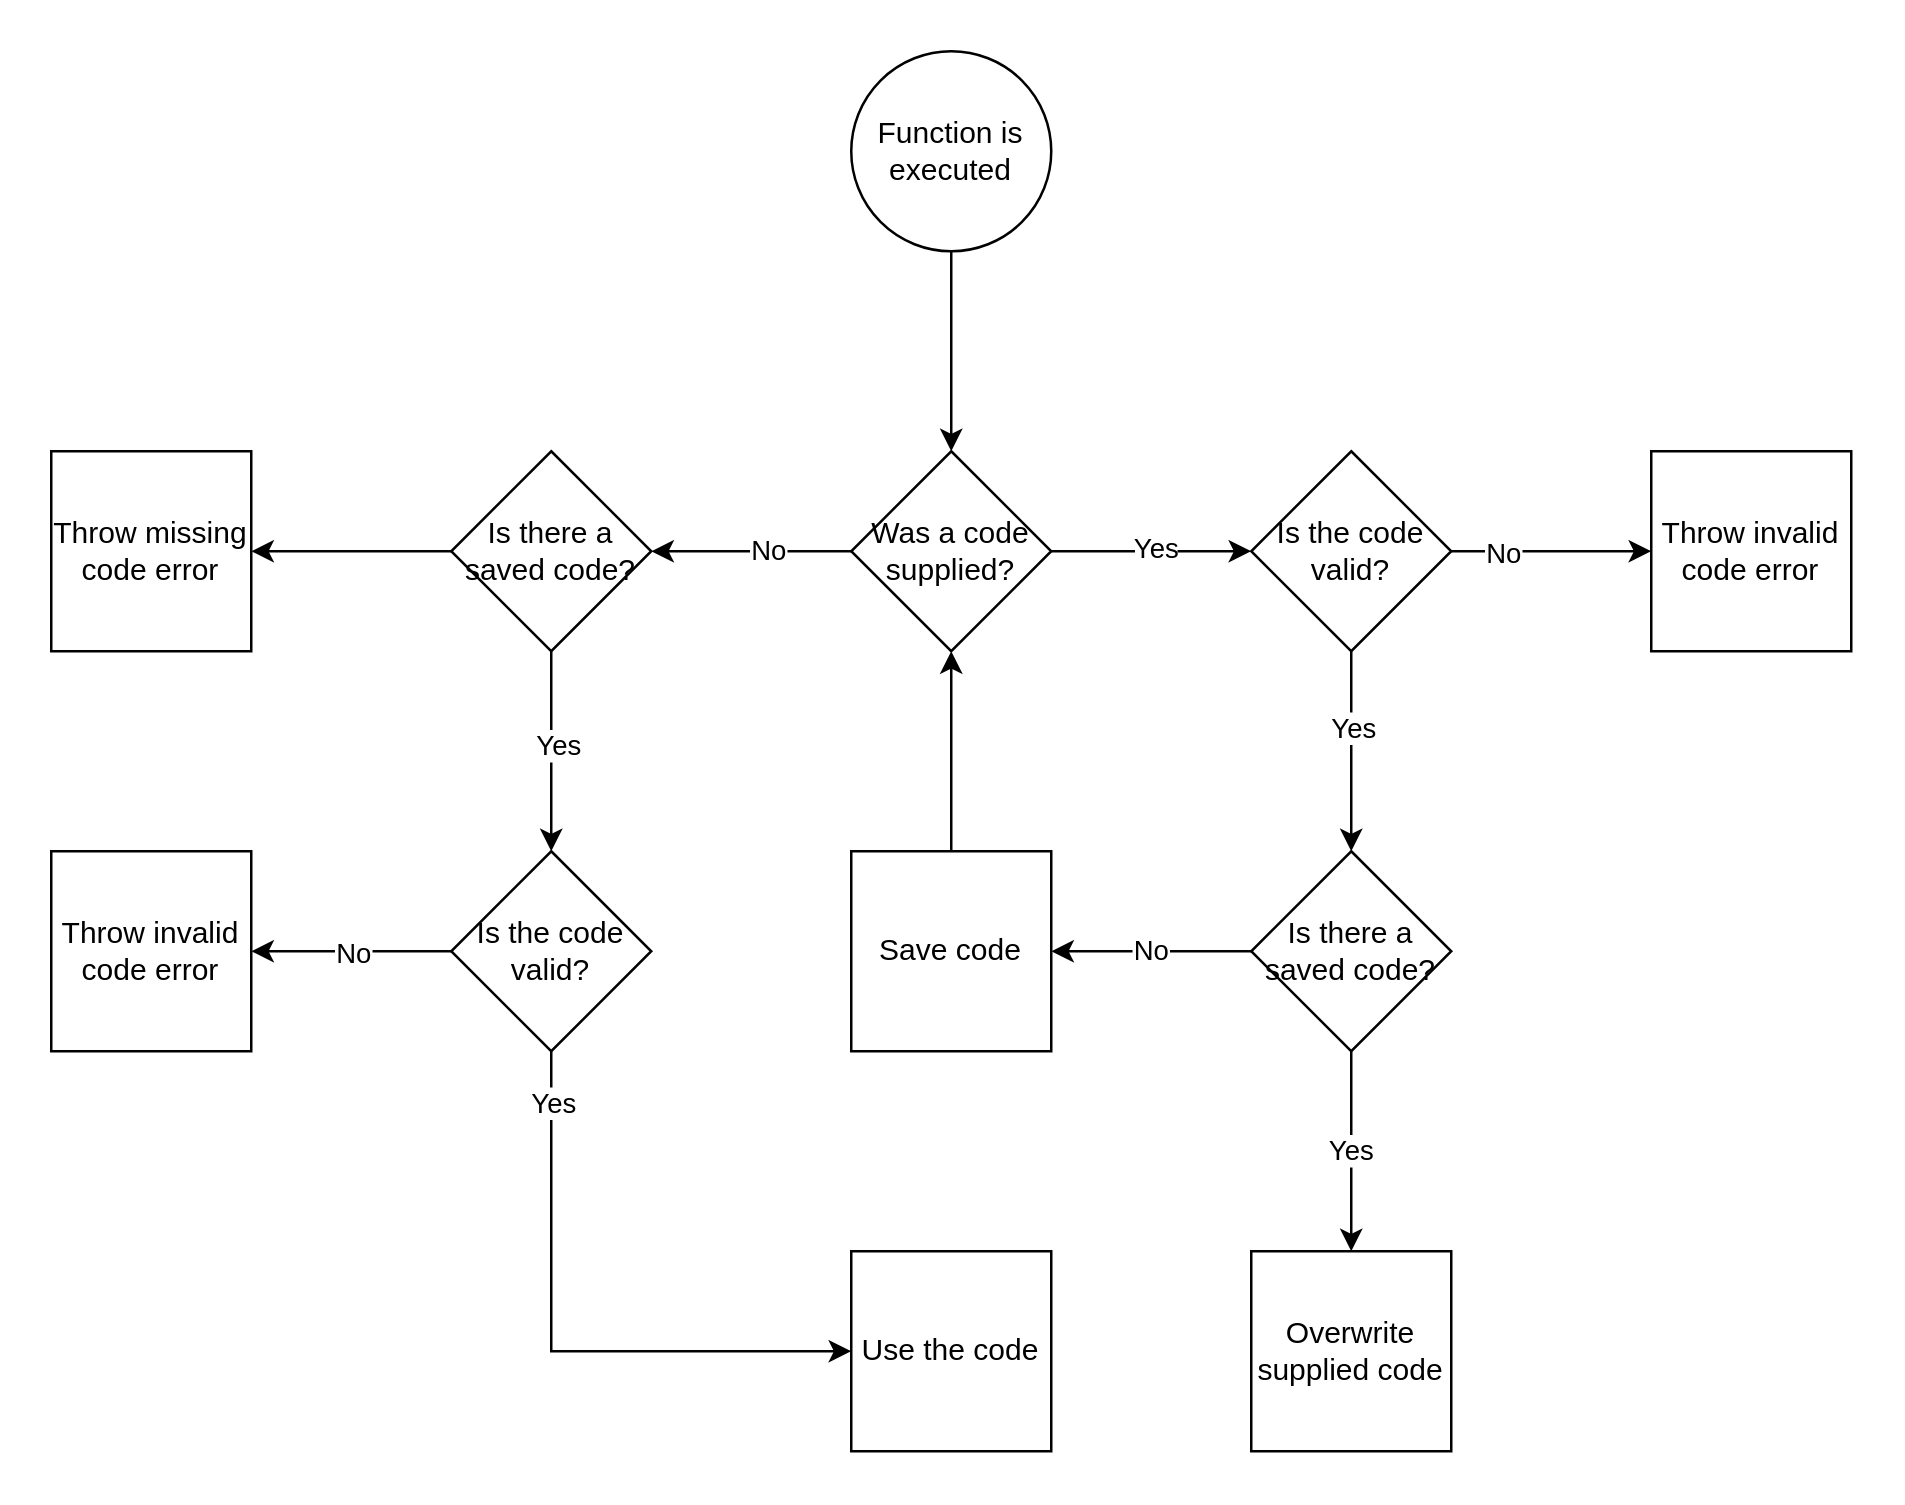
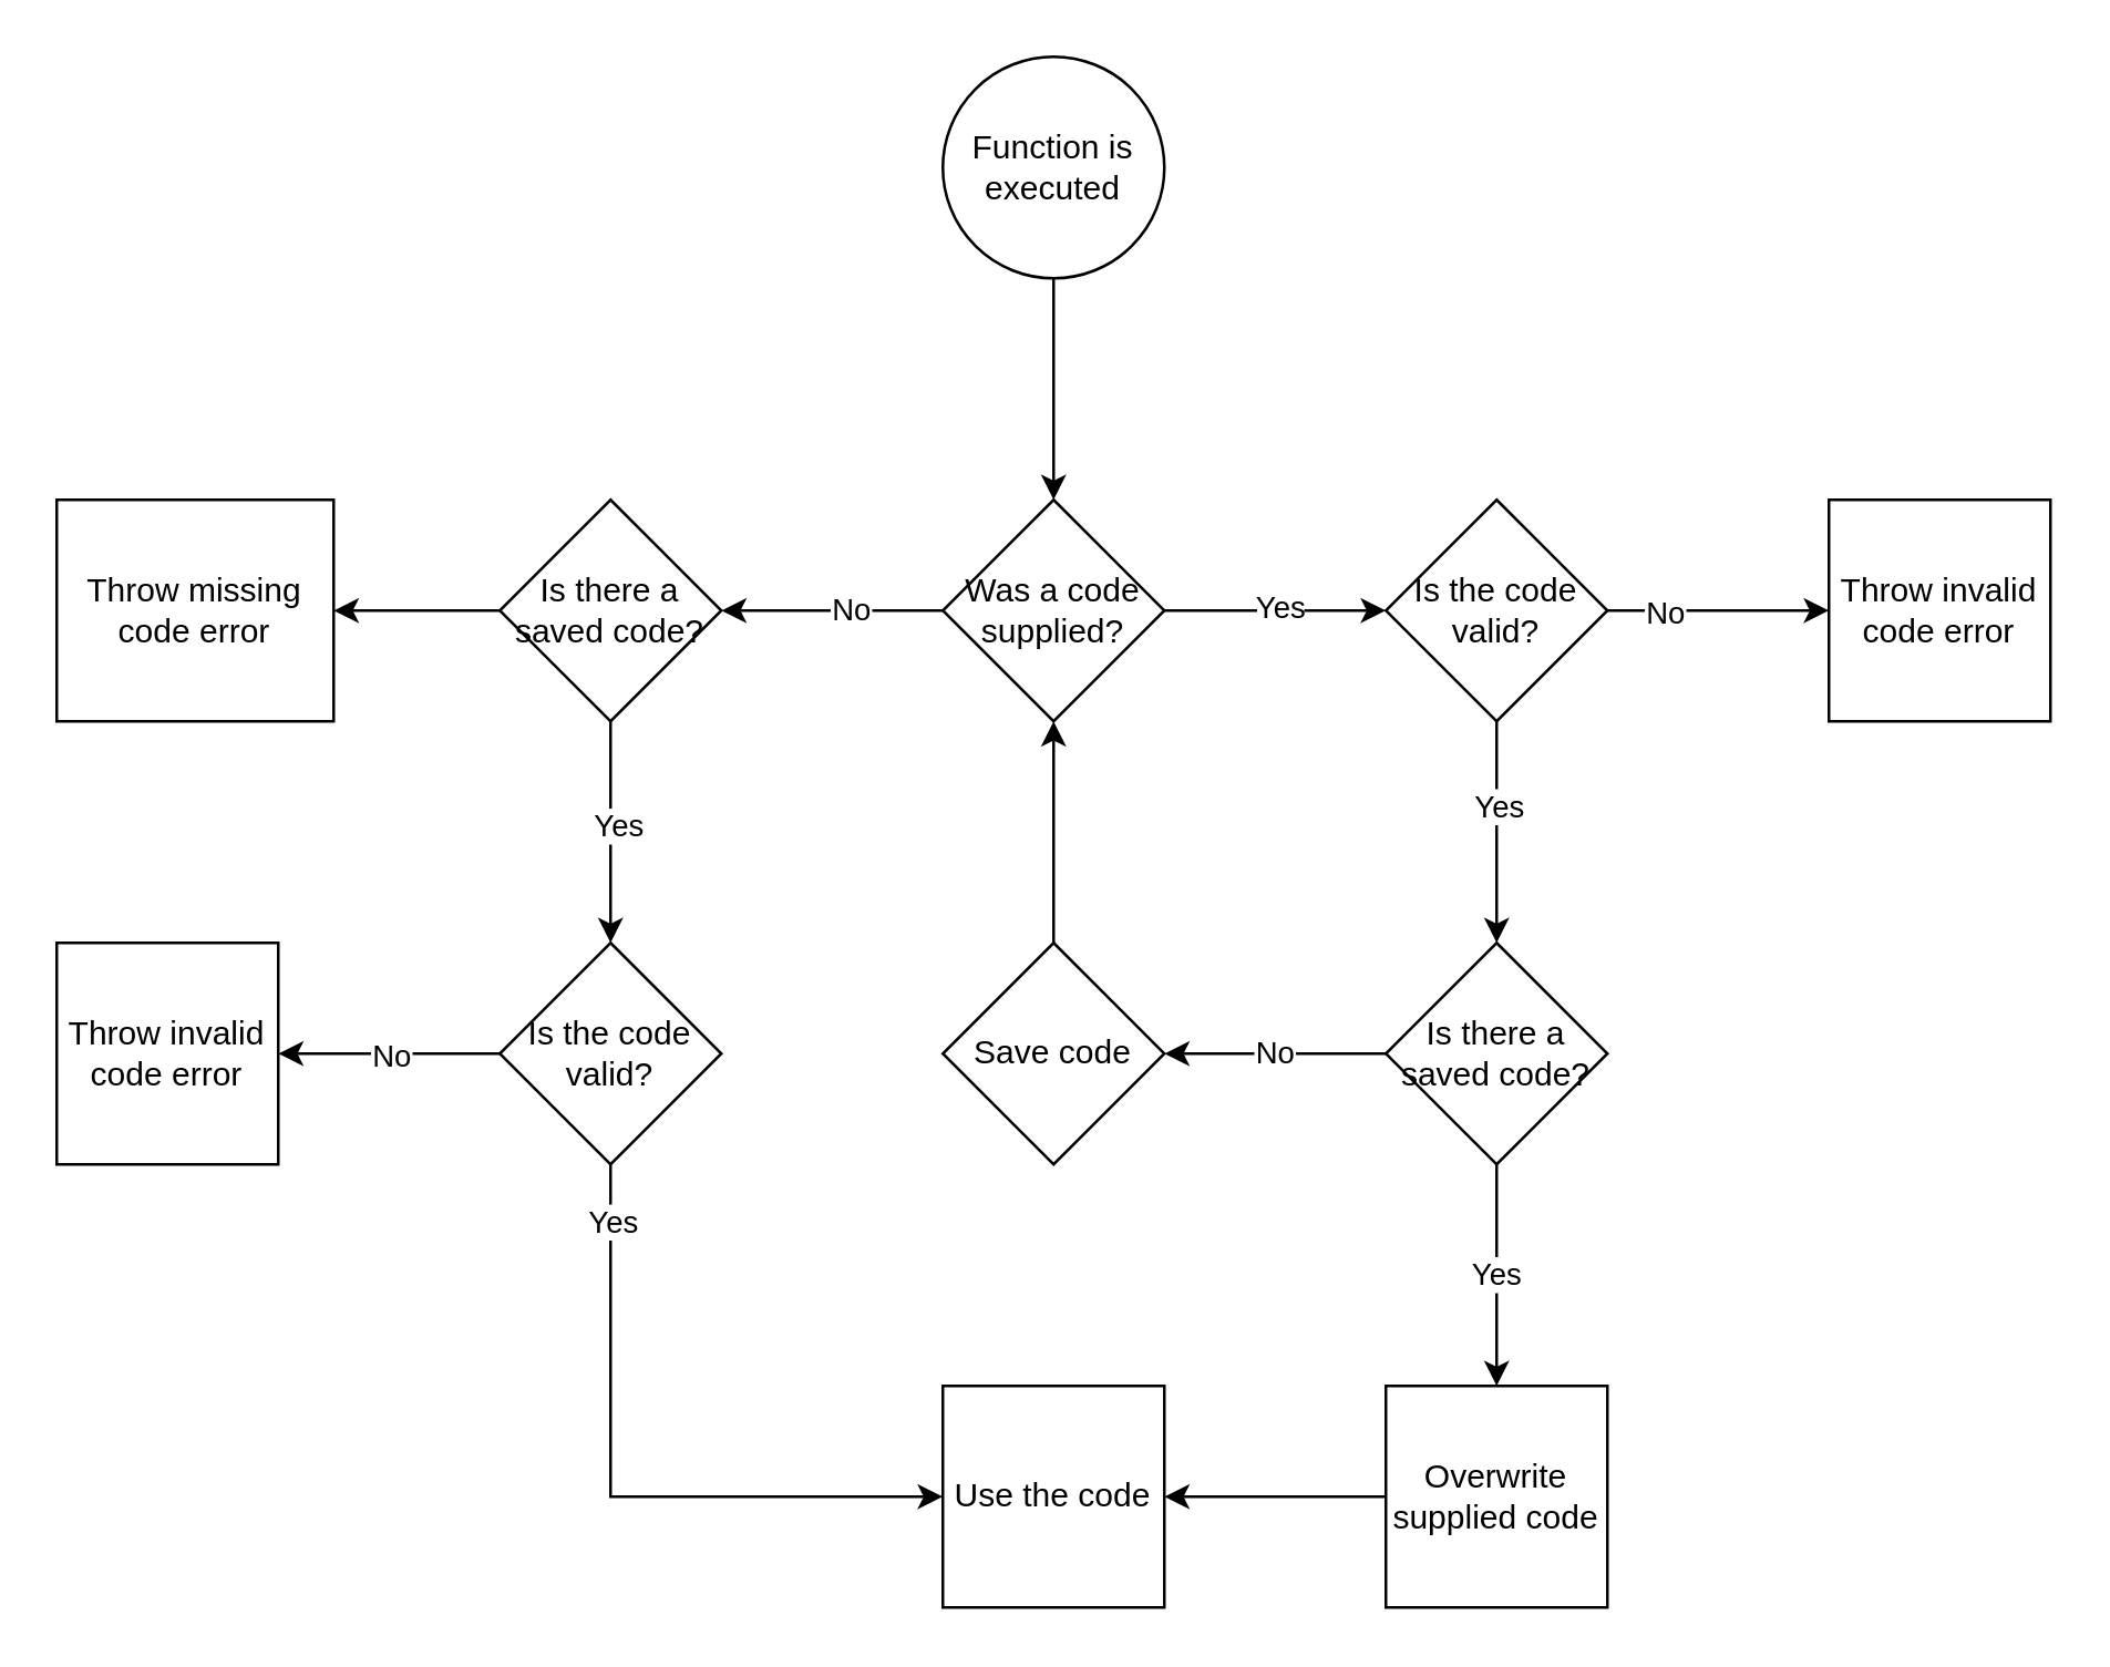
- <mxCell id="34" value="Throw missing code error" style="rounded=0;whiteSpace=wrap;html=1;" parent="1" vertex="1"><mxGeometry x="20" y="180" width="80" height="80" as="geometry" /></mxCell>
+ <mxCell id="34" value="Throw missing code error" style="rounded=0;whiteSpace=wrap;html=1;" parent="1" vertex="1"><mxGeometry x="20" y="180" width="100" height="80" as="geometry" /></mxCell>
- <mxCell id="29" value="Save code" style="rounded=0;whiteSpace=wrap;html=1;" parent="1" vertex="1"><mxGeometry x="340" y="340" width="80" height="80" as="geometry" /></mxCell>
+ <mxCell id="29" value="Save code" style="rhombus;whiteSpace=wrap;html=1;" parent="1" vertex="1"><mxGeometry x="340" y="340" width="80" height="80" as="geometry" /></mxCell>
+ <mxCell id="26" style="edgeStyle=orthogonalEdgeStyle;rounded=0;html=1;" parent="1" source="27" target="30" edge="1"><mxGeometry relative="1" as="geometry" /></mxCell>
